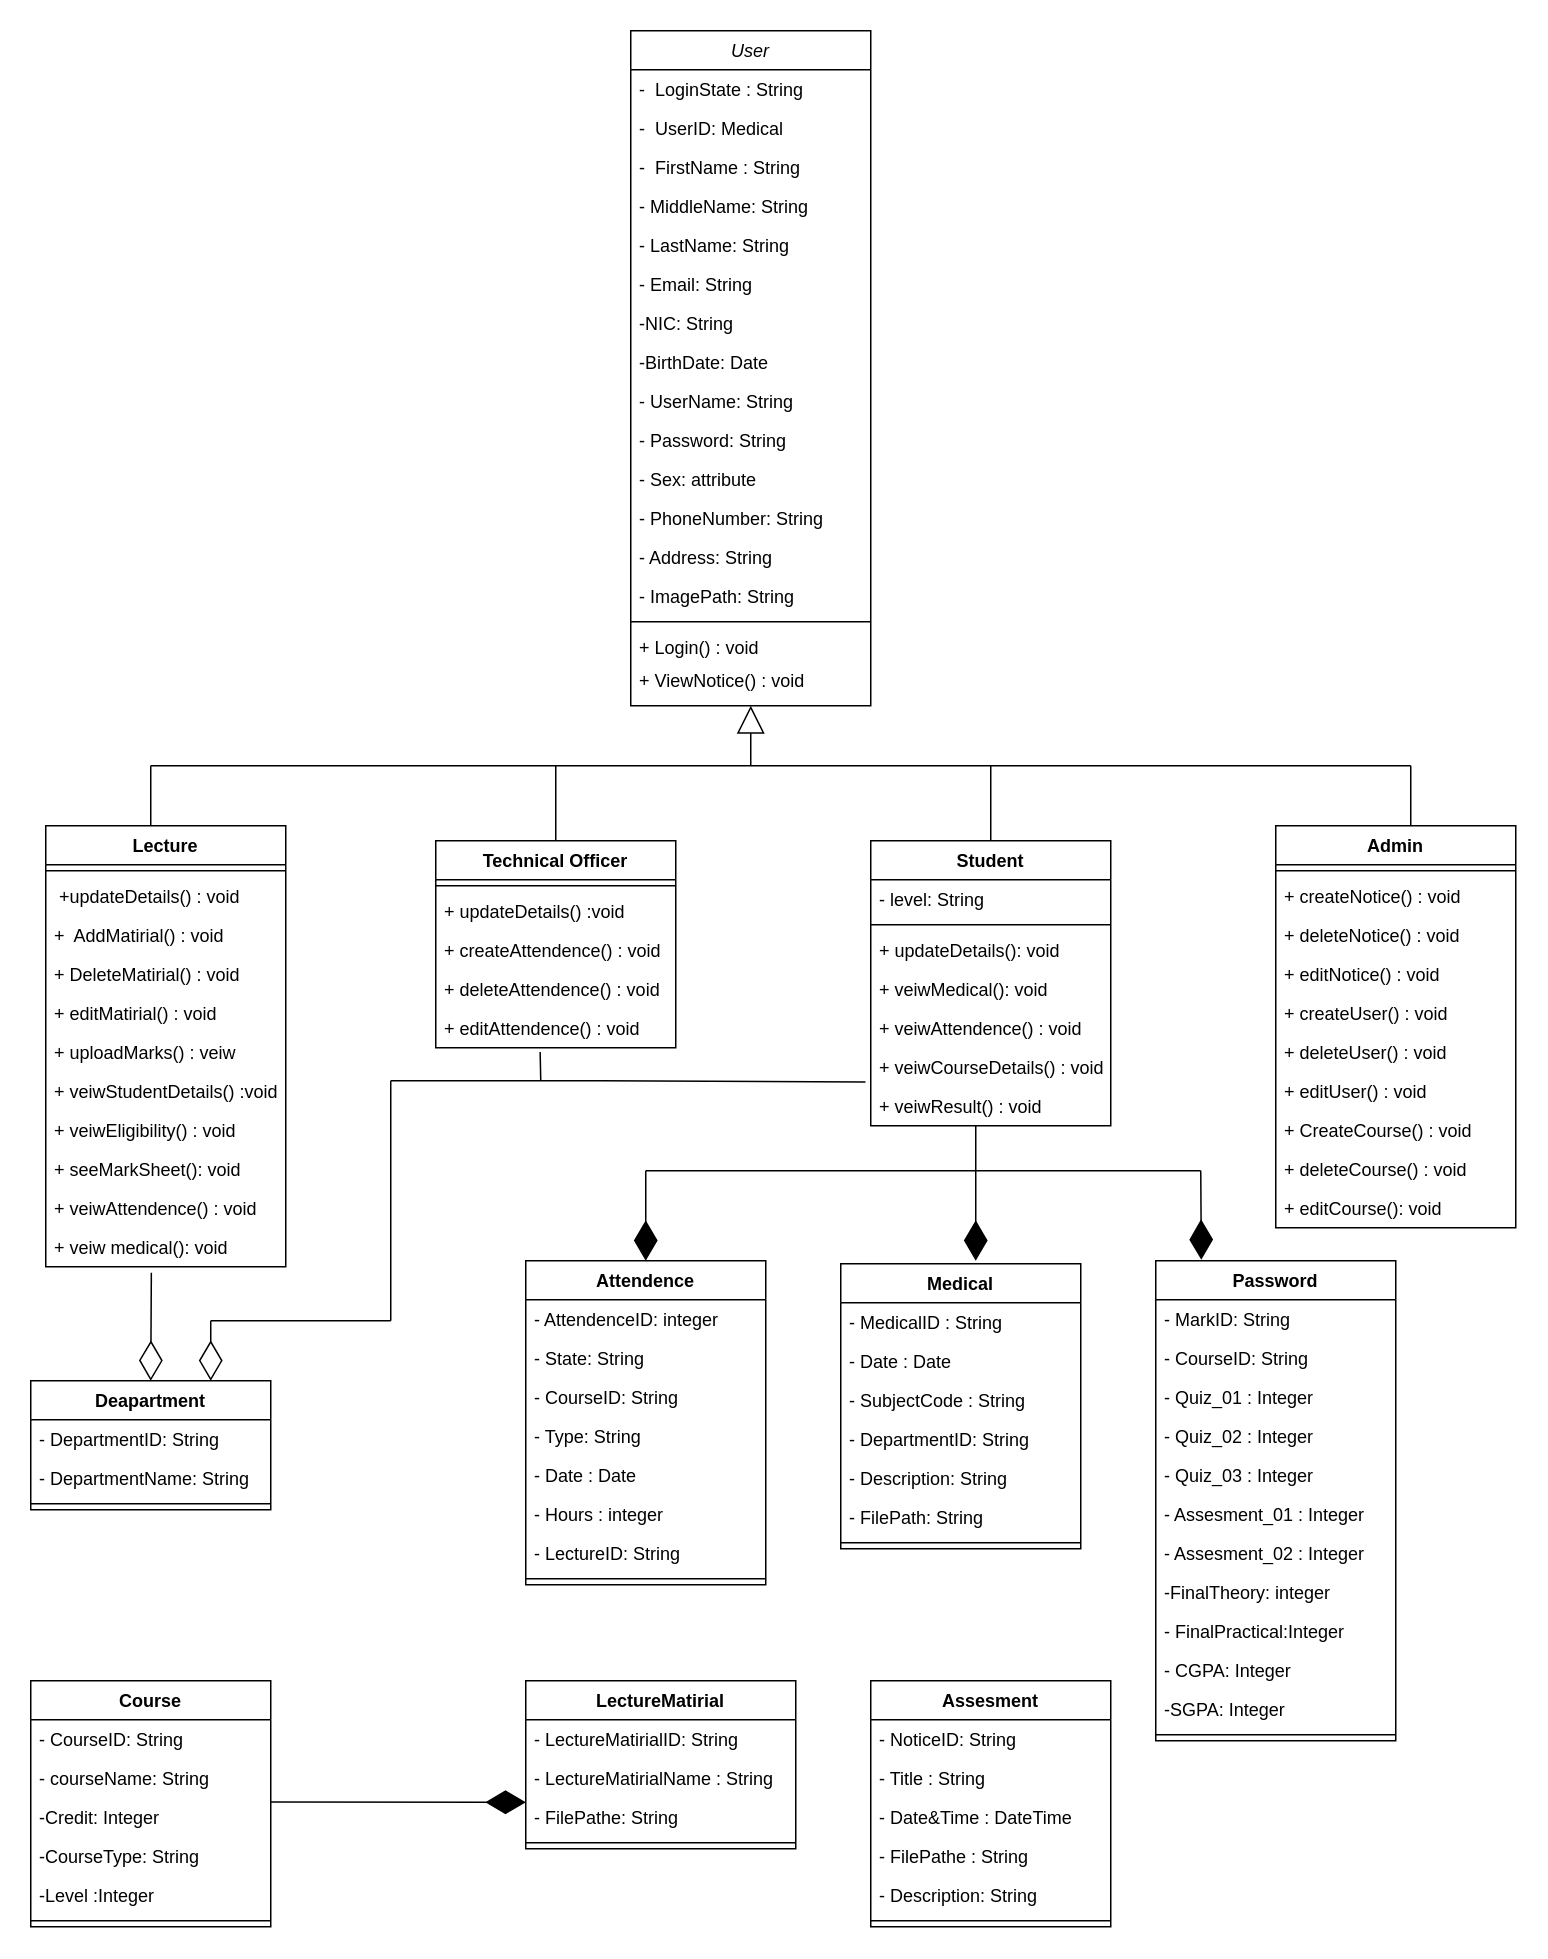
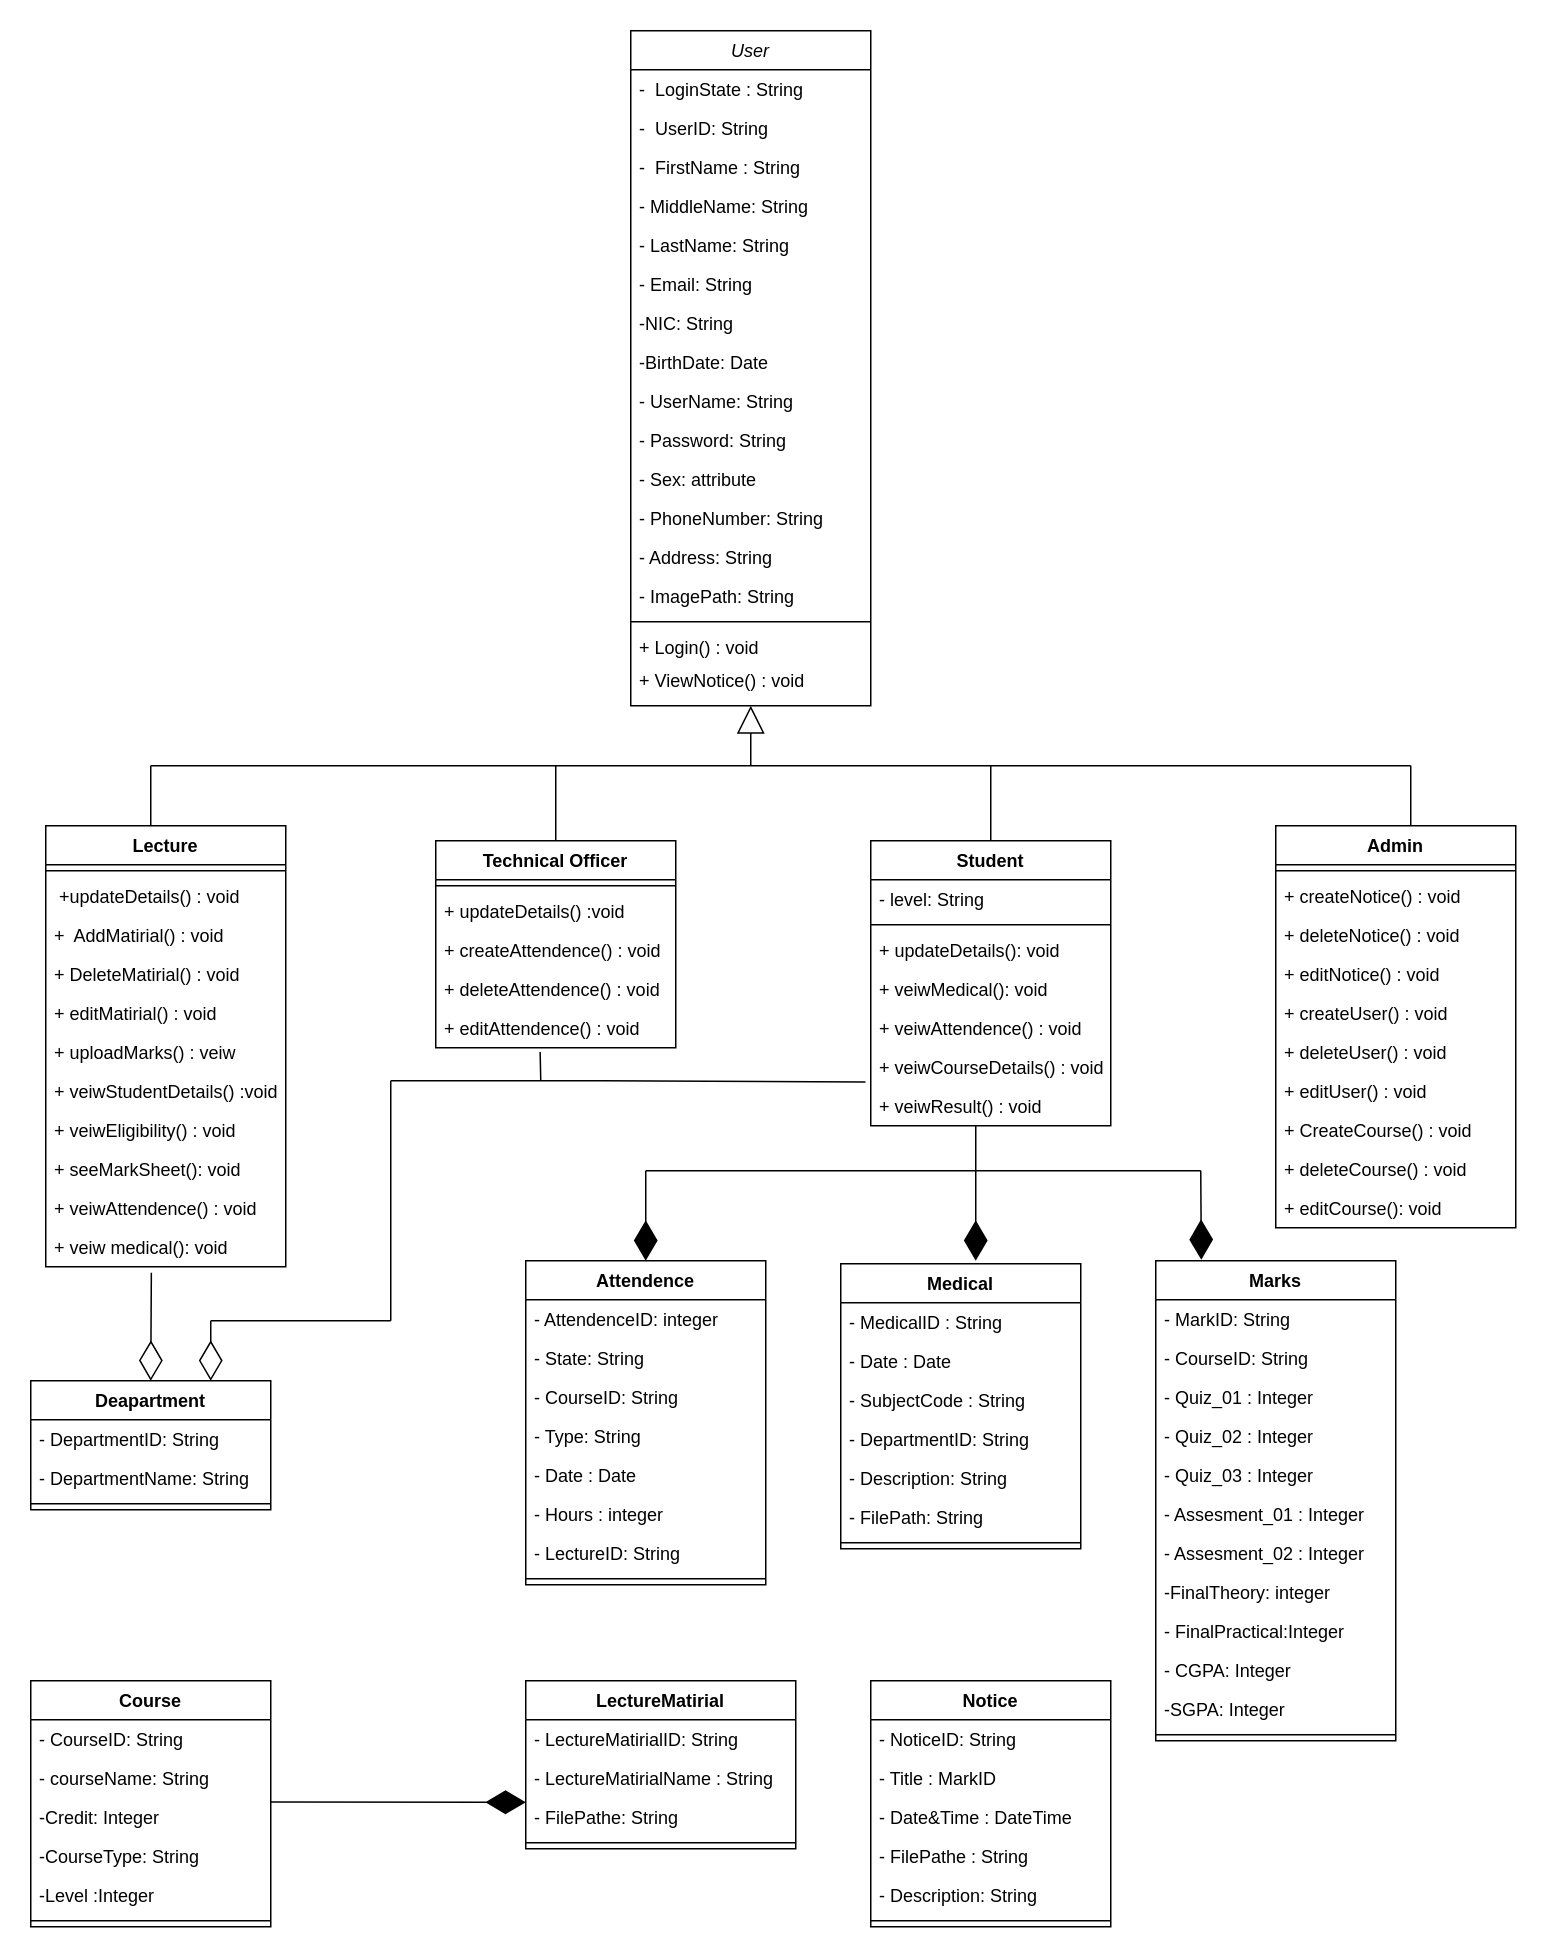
- <mxCell id="4" value="-  UserID: Medical" style="text;align=left;verticalAlign=top;spacingLeft=4;spacingRight=4;overflow=hidden;rotatable=0;points=[[0,0.5],[1,0.5]];portConstraint=eastwest;rounded=0;shadow=0;html=0;" parent="2" vertex="1"><mxGeometry y="52" width="160" height="26" as="geometry" /></mxCell>
+ <mxCell id="4" value="-  UserID: String" style="text;align=left;verticalAlign=top;spacingLeft=4;spacingRight=4;overflow=hidden;rotatable=0;points=[[0,0.5],[1,0.5]];portConstraint=eastwest;rounded=0;shadow=0;html=0;" parent="2" vertex="1"><mxGeometry y="52" width="160" height="26" as="geometry" /></mxCell>
- <mxCell id="84" value="Password" style="swimlane;fontStyle=1;align=center;verticalAlign=top;childLayout=stackLayout;horizontal=1;startSize=26;horizontalStack=0;resizeParent=1;resizeParentMax=0;resizeLast=0;collapsible=1;marginBottom=0;" parent="1" vertex="1"><mxGeometry x="770" y="840" width="160" height="320" as="geometry" /></mxCell>
+ <mxCell id="84" value="Marks" style="swimlane;fontStyle=1;align=center;verticalAlign=top;childLayout=stackLayout;horizontal=1;startSize=26;horizontalStack=0;resizeParent=1;resizeParentMax=0;resizeLast=0;collapsible=1;marginBottom=0;" parent="1" vertex="1"><mxGeometry x="770" y="840" width="160" height="320" as="geometry" /></mxCell>
- <mxCell id="122" value="Assesment" style="swimlane;fontStyle=1;align=center;verticalAlign=top;childLayout=stackLayout;horizontal=1;startSize=26;horizontalStack=0;resizeParent=1;resizeParentMax=0;resizeLast=0;collapsible=1;marginBottom=0;" parent="1" vertex="1"><mxGeometry x="580" y="1120" width="160" height="164" as="geometry" /></mxCell>
+ <mxCell id="122" value="Notice" style="swimlane;fontStyle=1;align=center;verticalAlign=top;childLayout=stackLayout;horizontal=1;startSize=26;horizontalStack=0;resizeParent=1;resizeParentMax=0;resizeLast=0;collapsible=1;marginBottom=0;" parent="1" vertex="1"><mxGeometry x="580" y="1120" width="160" height="164" as="geometry" /></mxCell>
- <mxCell id="124" value="- Title : String" style="text;strokeColor=none;fillColor=none;align=left;verticalAlign=top;spacingLeft=4;spacingRight=4;overflow=hidden;rotatable=0;points=[[0,0.5],[1,0.5]];portConstraint=eastwest;" parent="122" vertex="1"><mxGeometry y="52" width="160" height="26" as="geometry" /></mxCell>
+ <mxCell id="124" value="- Title : MarkID" style="text;strokeColor=none;fillColor=none;align=left;verticalAlign=top;spacingLeft=4;spacingRight=4;overflow=hidden;rotatable=0;points=[[0,0.5],[1,0.5]];portConstraint=eastwest;" parent="122" vertex="1"><mxGeometry y="52" width="160" height="26" as="geometry" /></mxCell>
